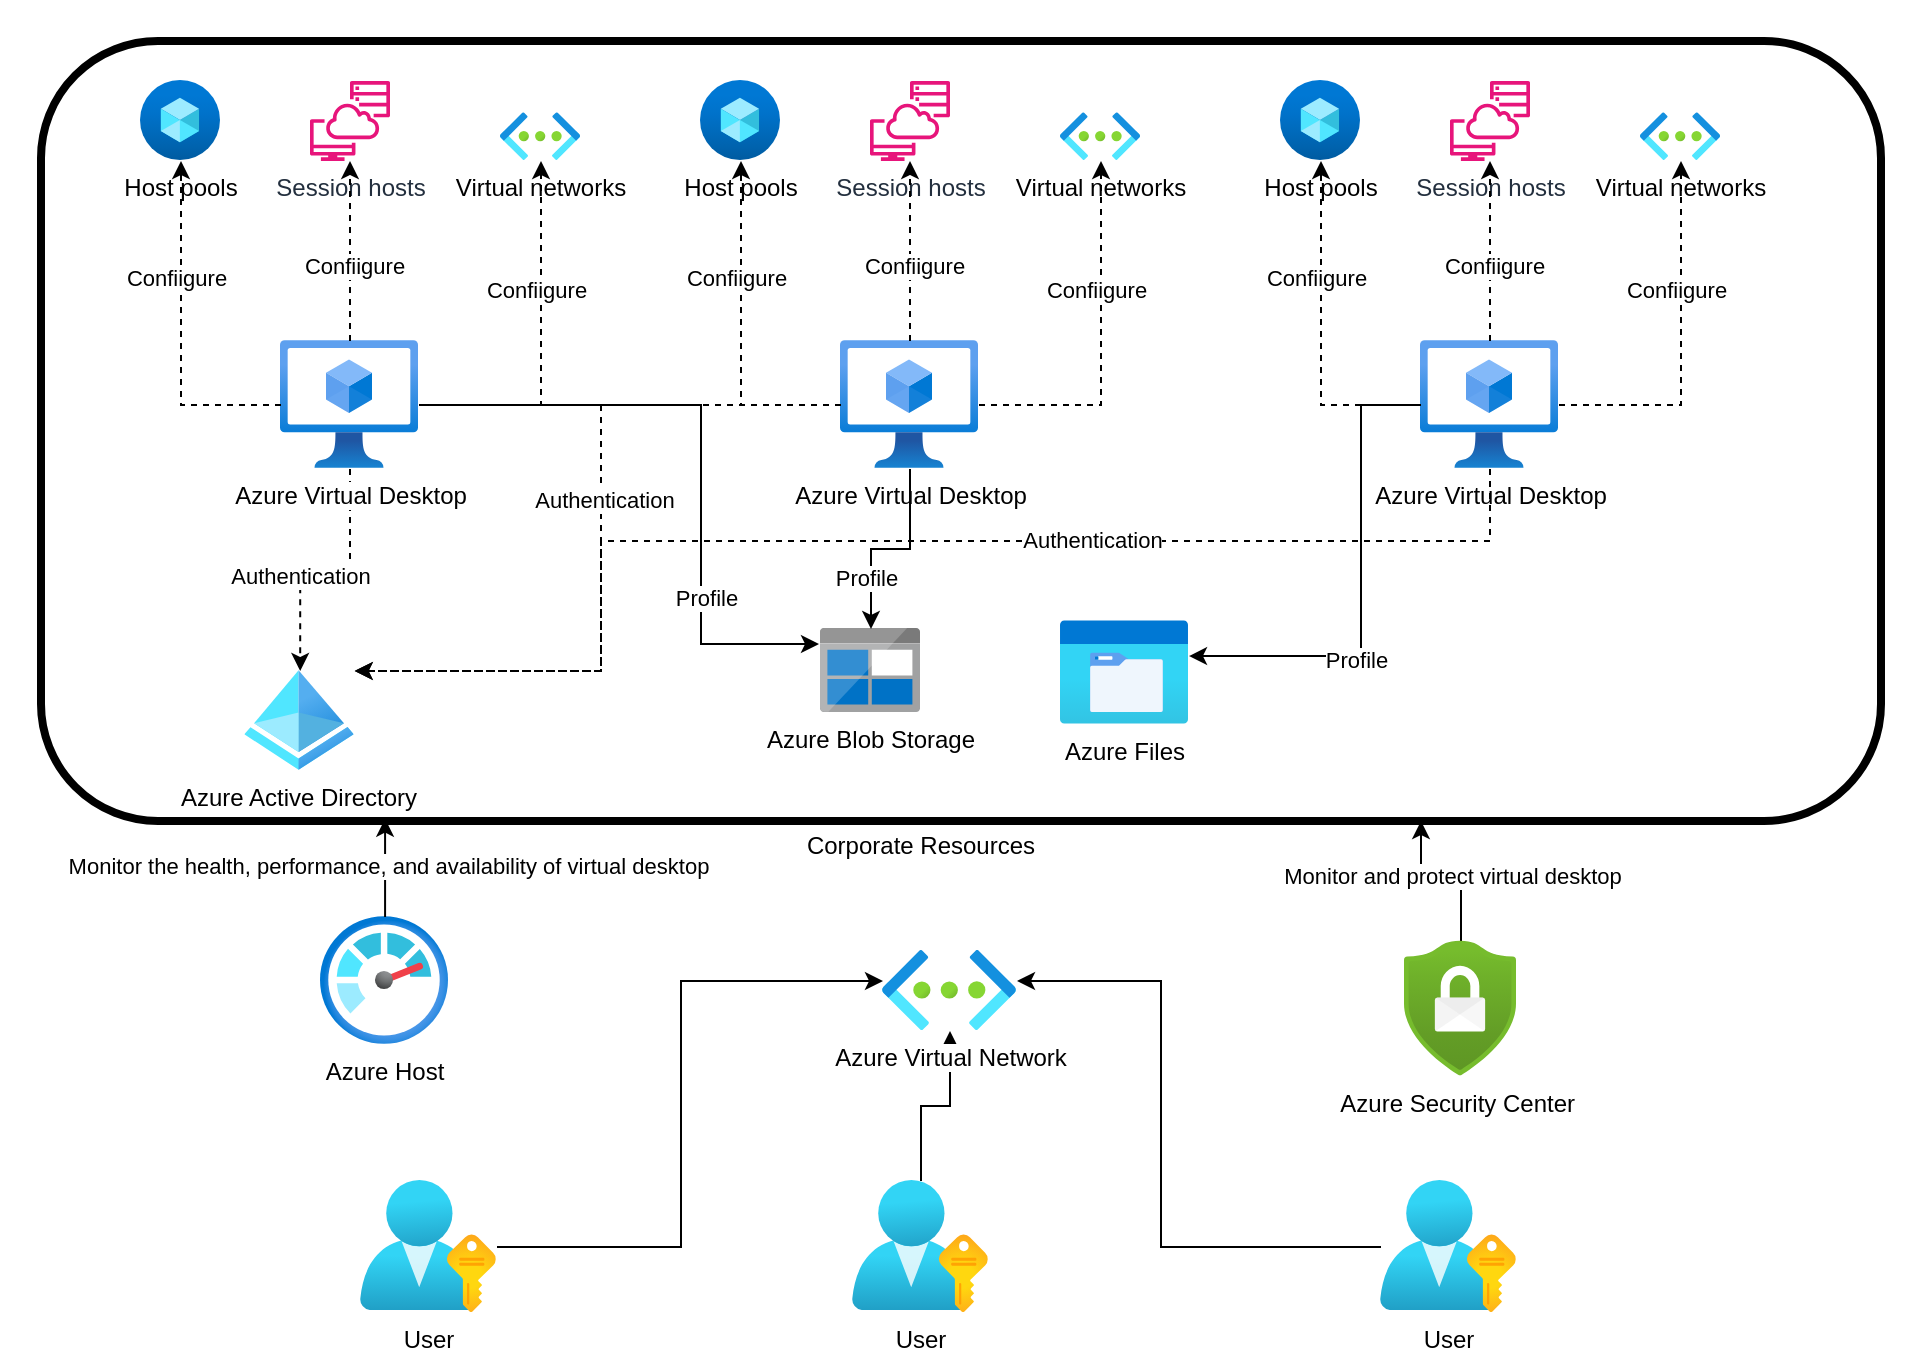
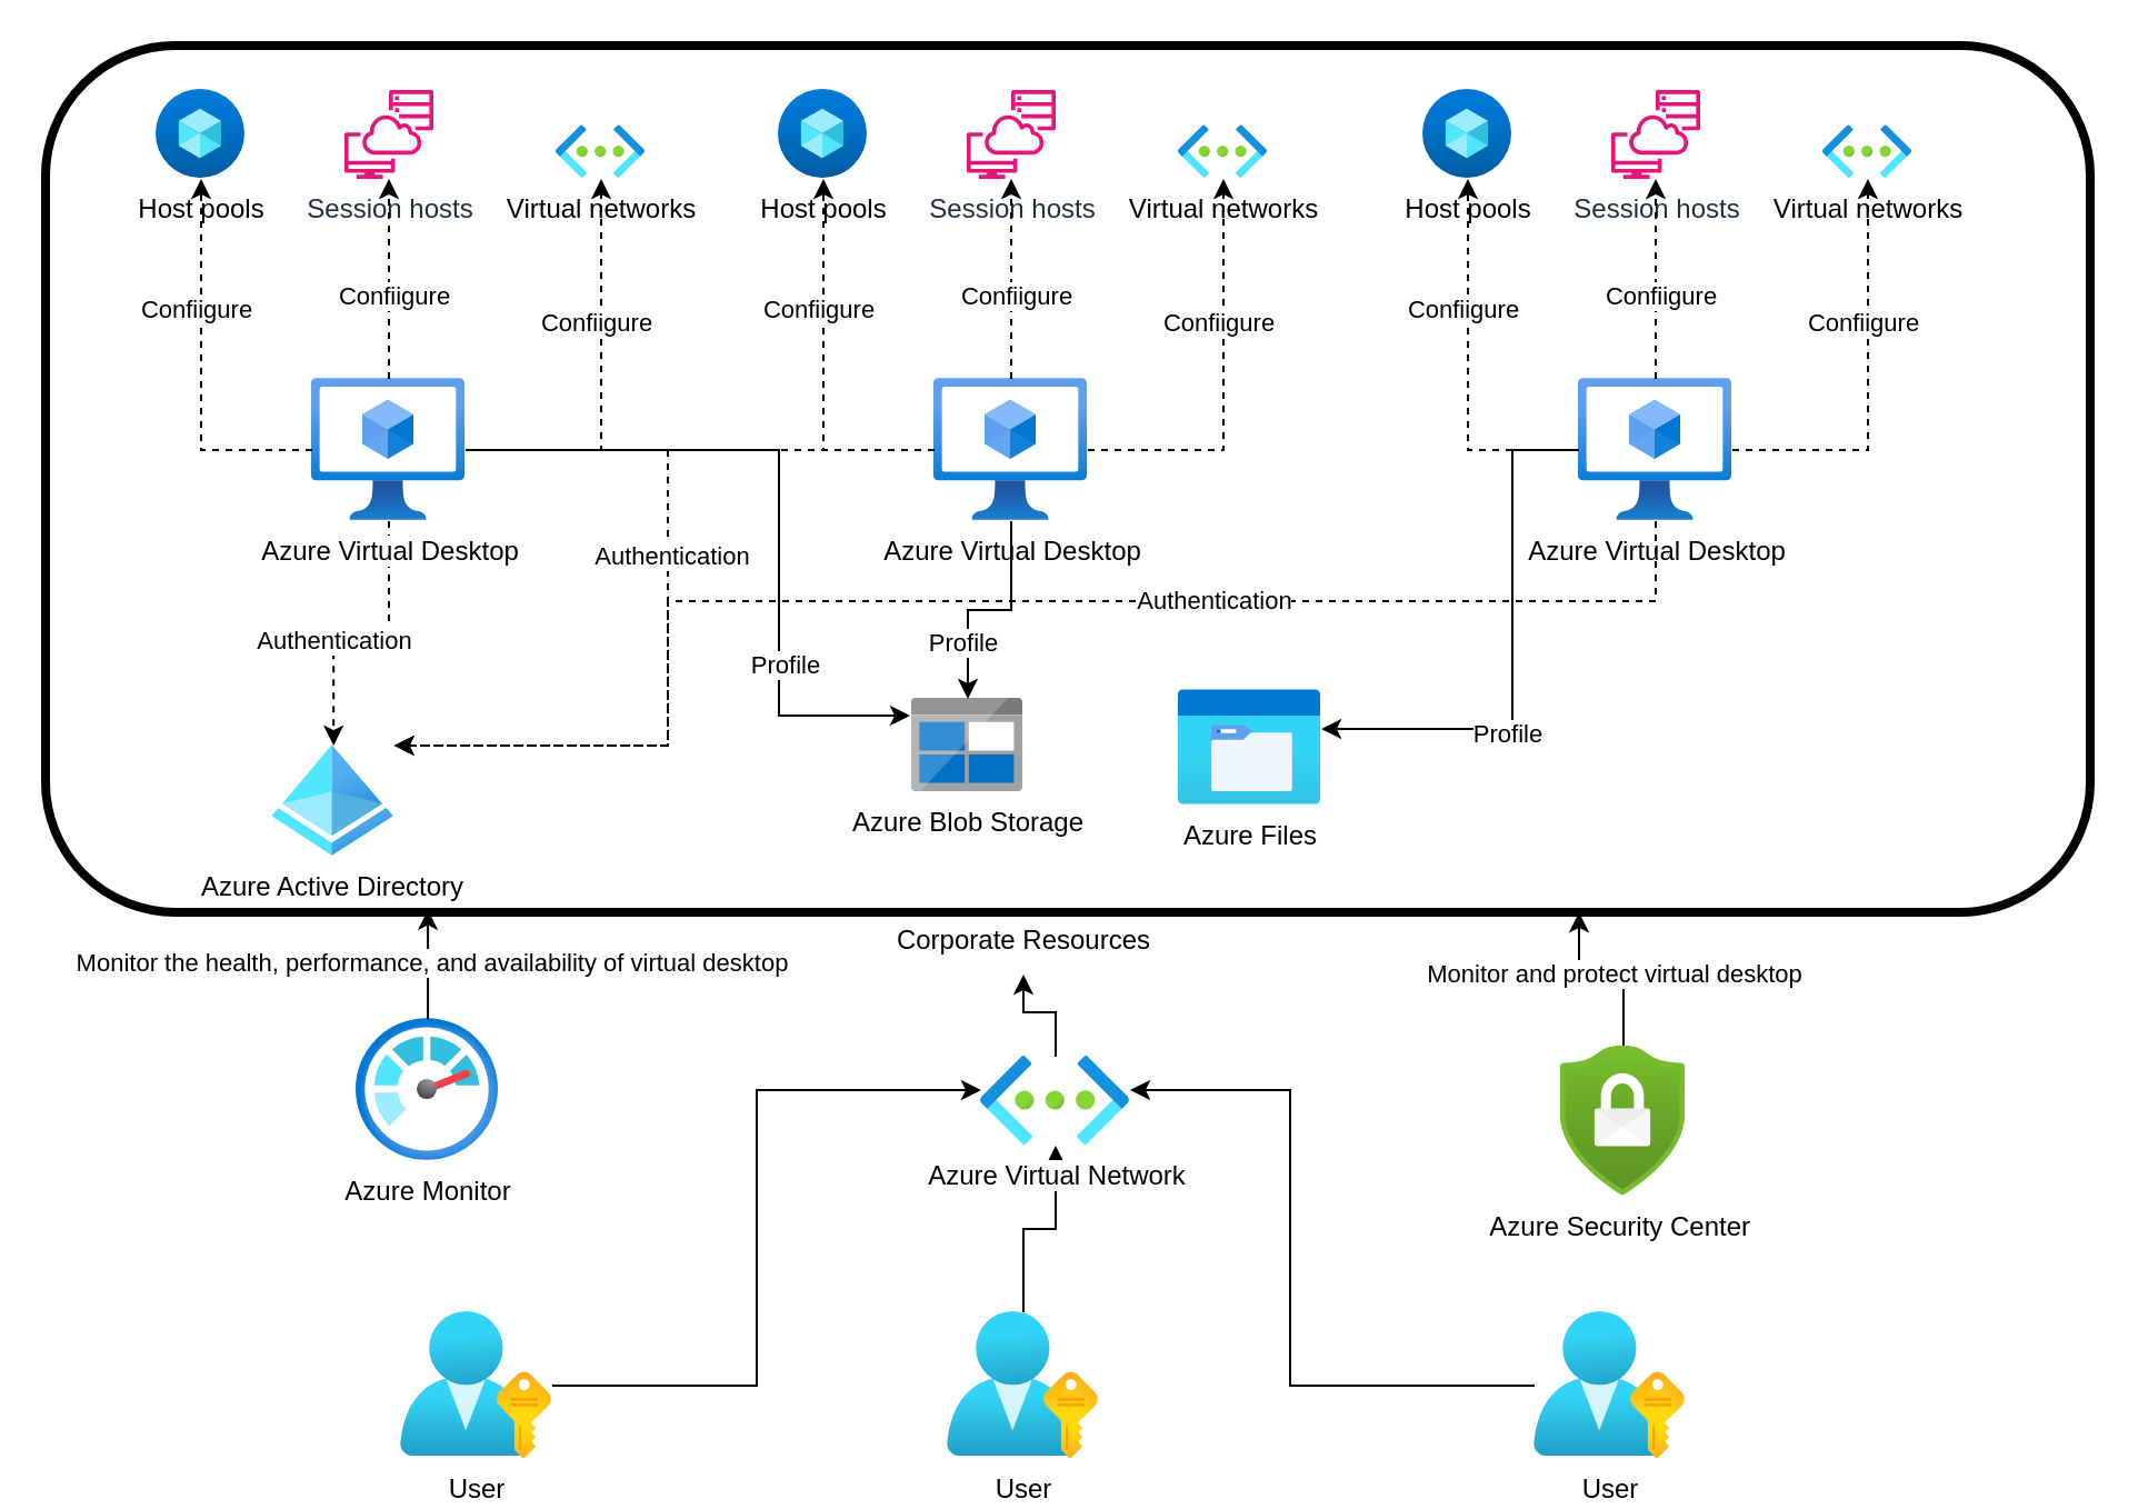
+ <mxCell id="58" style="edgeStyle=orthogonalEdgeStyle;rounded=0;orthogonalLoop=1;jettySize=auto;html=1;" edge="1" parent="1" source="59" target="51"><mxGeometry relative="1" as="geometry" /></mxCell>
- <mxCell id="63" value="Azure Host" style="image;aspect=fixed;html=1;points=[];align=center;fontSize=12;image=img/lib/azure2/management_governance/Monitor.svg;" vertex="1" parent="1"><mxGeometry x="160" y="458" width="64" height="64" as="geometry" /></mxCell>
+ <mxCell id="63" value="Azure Monitor" style="image;aspect=fixed;html=1;points=[];align=center;fontSize=12;image=img/lib/azure2/management_governance/Monitor.svg;" vertex="1" parent="1"><mxGeometry x="160" y="458" width="64" height="64" as="geometry" /></mxCell>
